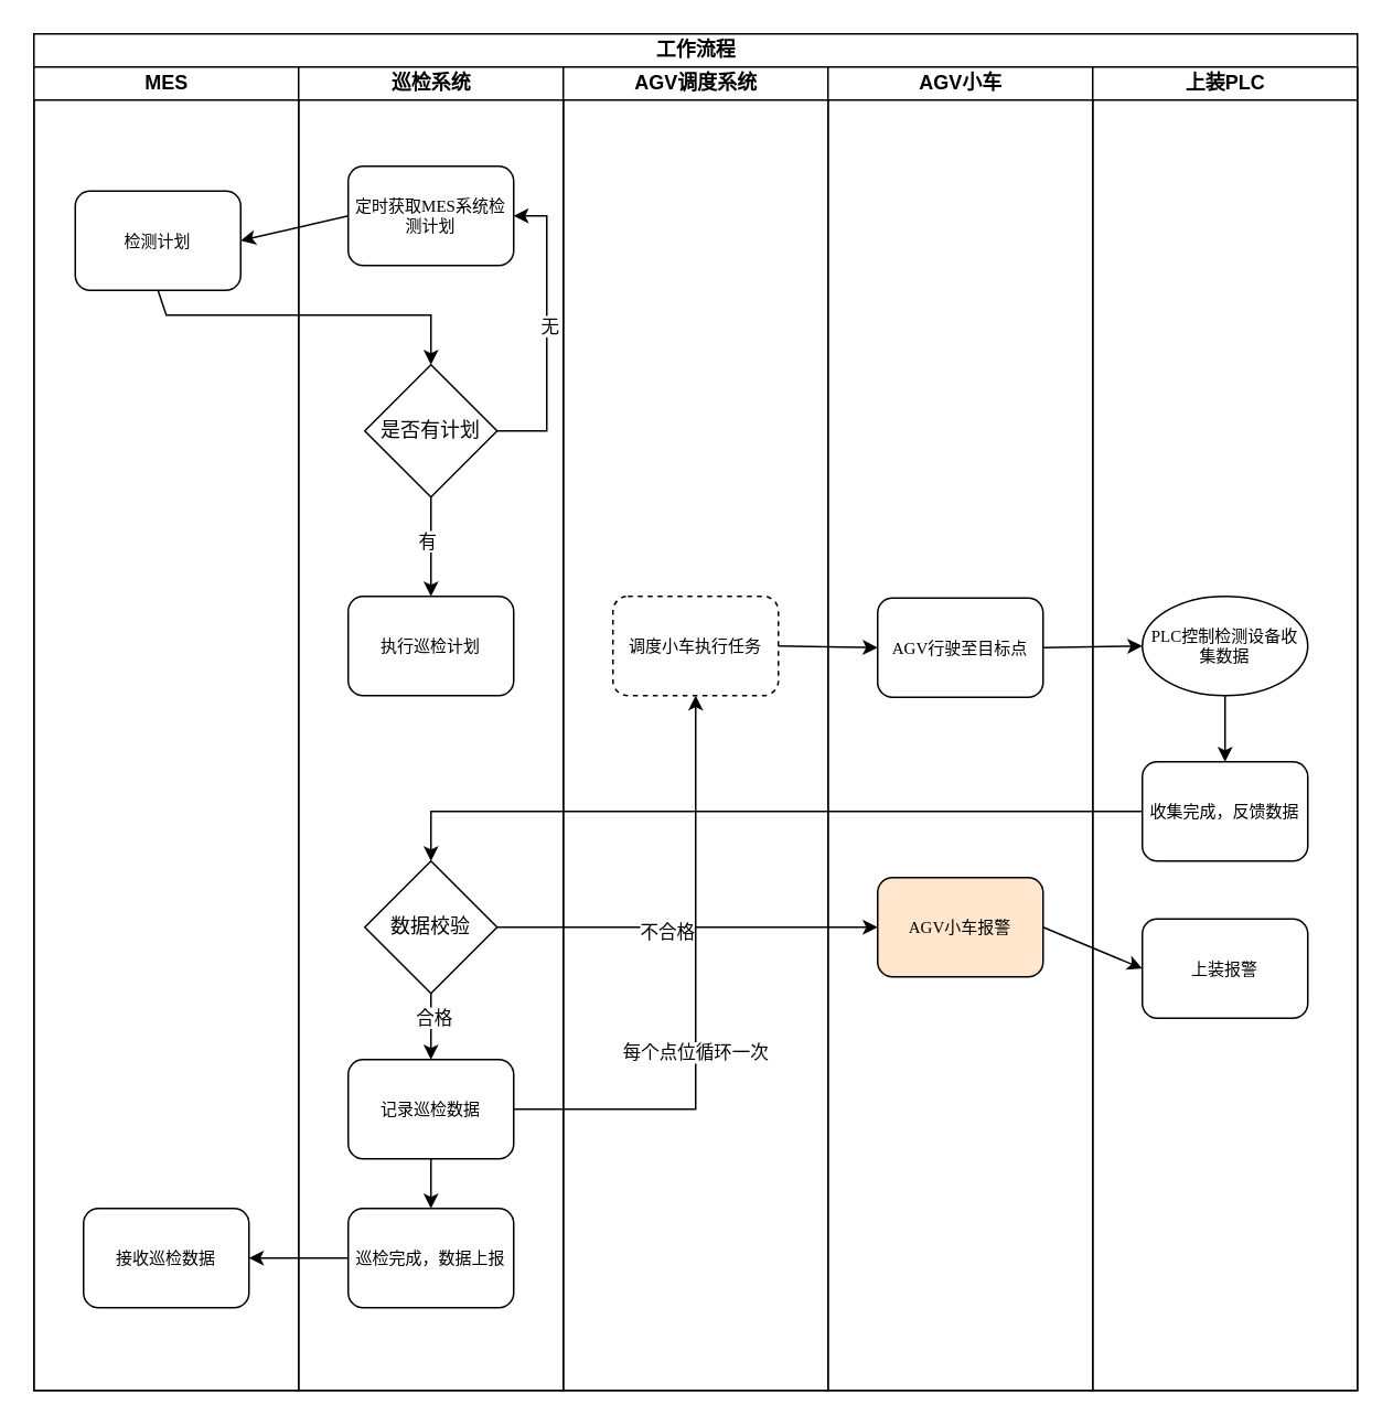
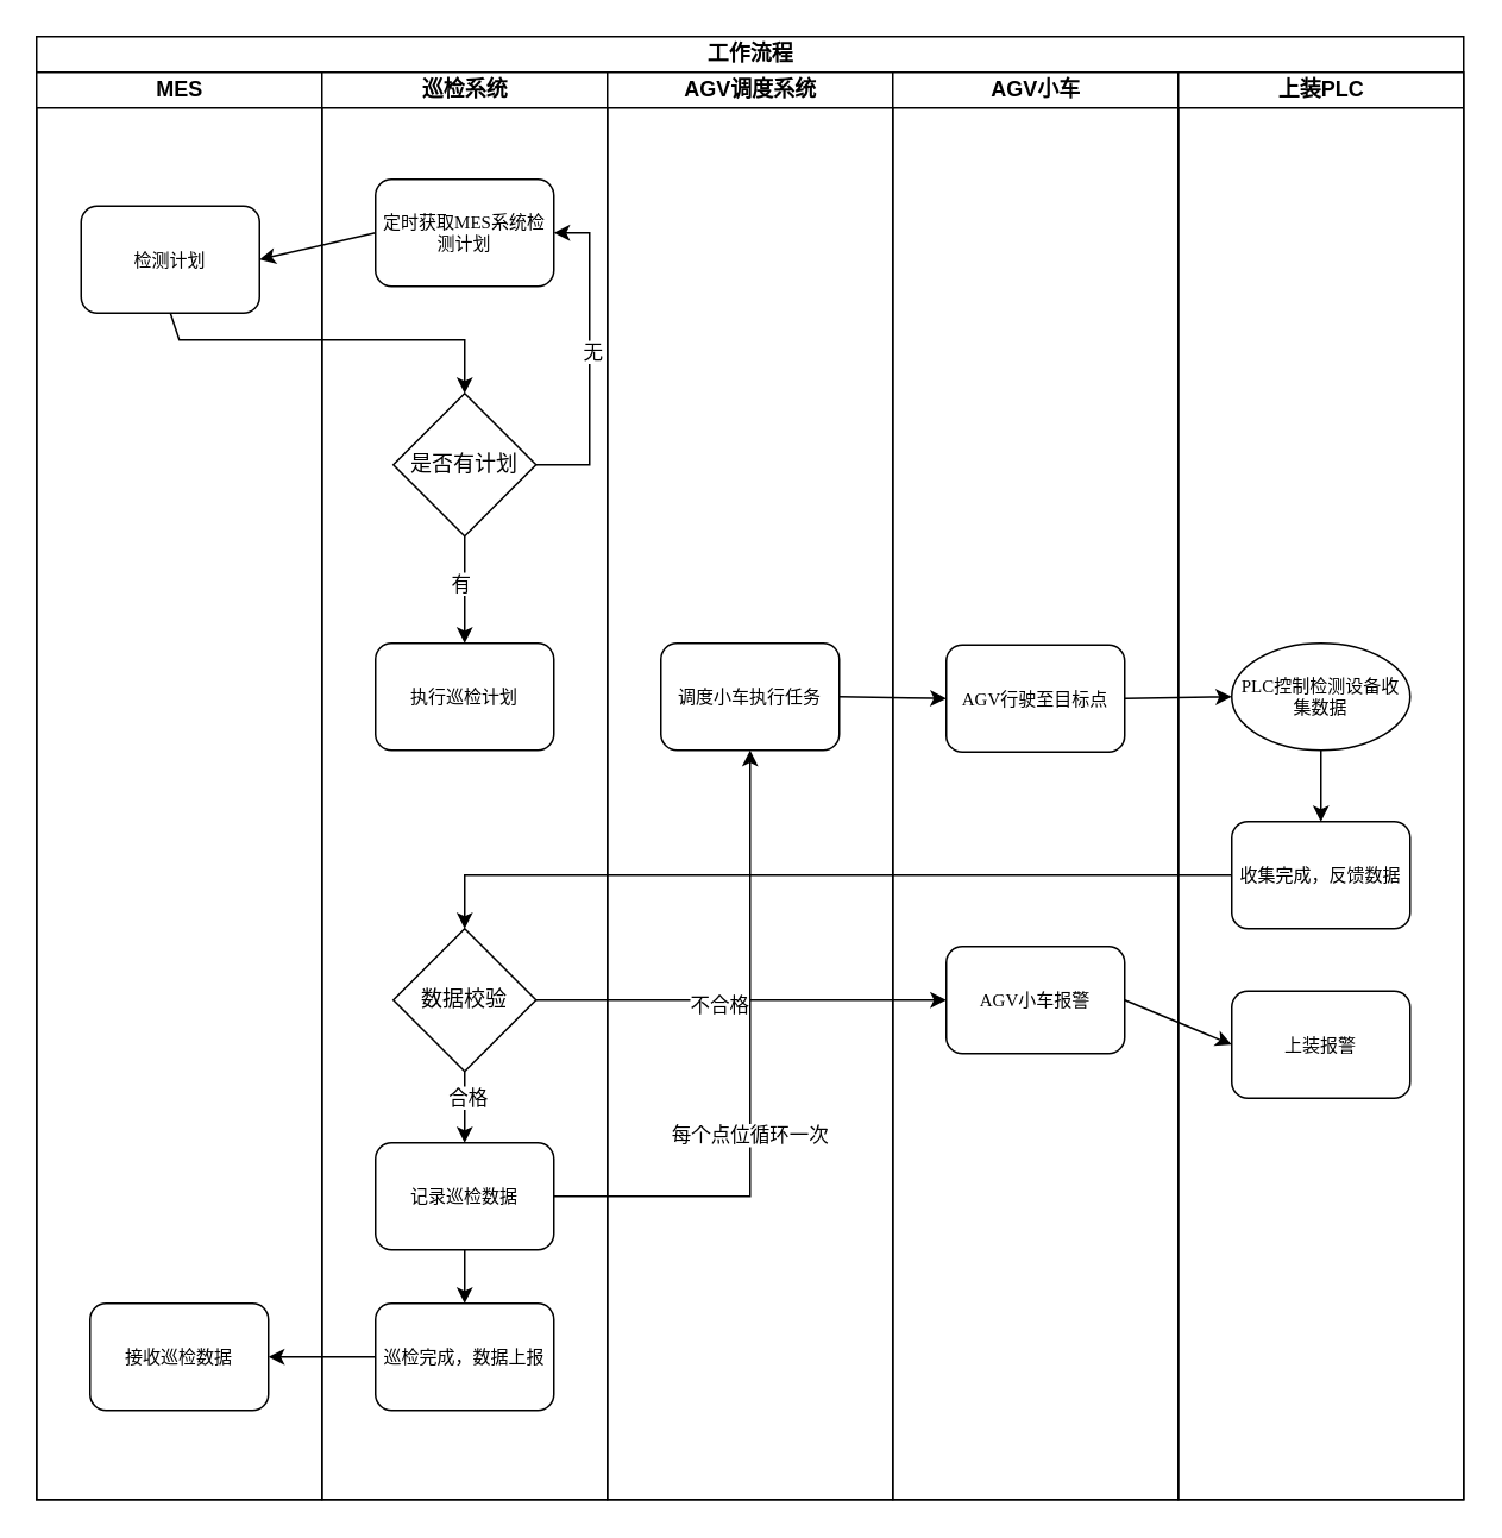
- <mxCell id="21" value="&lt;font style=&quot;font-size: 10px;&quot;&gt;调度小车执行任务&lt;/font&gt;" style="rounded=1;whiteSpace=wrap;html=1;shadow=0;labelBackgroundColor=none;strokeWidth=1;fontFamily=Verdana;fontSize=8;align=center;dashed=1;" vertex="1" parent="20"><mxGeometry x="30" y="320" width="100" height="60" as="geometry" /></mxCell>
+ <mxCell id="21" value="&lt;font style=&quot;font-size: 10px;&quot;&gt;调度小车执行任务&lt;/font&gt;" style="rounded=1;whiteSpace=wrap;html=1;shadow=0;labelBackgroundColor=none;strokeWidth=1;fontFamily=Verdana;fontSize=8;align=center;" vertex="1" parent="20"><mxGeometry x="30" y="320" width="100" height="60" as="geometry" /></mxCell>
- <mxCell id="24" value="&lt;span style=&quot;font-size: 10px;&quot;&gt;AGV小车报警&lt;/span&gt;" style="rounded=1;whiteSpace=wrap;html=1;shadow=0;labelBackgroundColor=none;strokeWidth=1;fontFamily=Verdana;fontSize=8;align=center;fillColor=#ffe6cc;" vertex="1" parent="22"><mxGeometry x="30" y="490" width="100" height="60" as="geometry" /></mxCell>
+ <mxCell id="24" value="&lt;span style=&quot;font-size: 10px;&quot;&gt;AGV小车报警&lt;/span&gt;" style="rounded=1;whiteSpace=wrap;html=1;shadow=0;labelBackgroundColor=none;strokeWidth=1;fontFamily=Verdana;fontSize=8;align=center;" vertex="1" parent="22"><mxGeometry x="30" y="490" width="100" height="60" as="geometry" /></mxCell>
